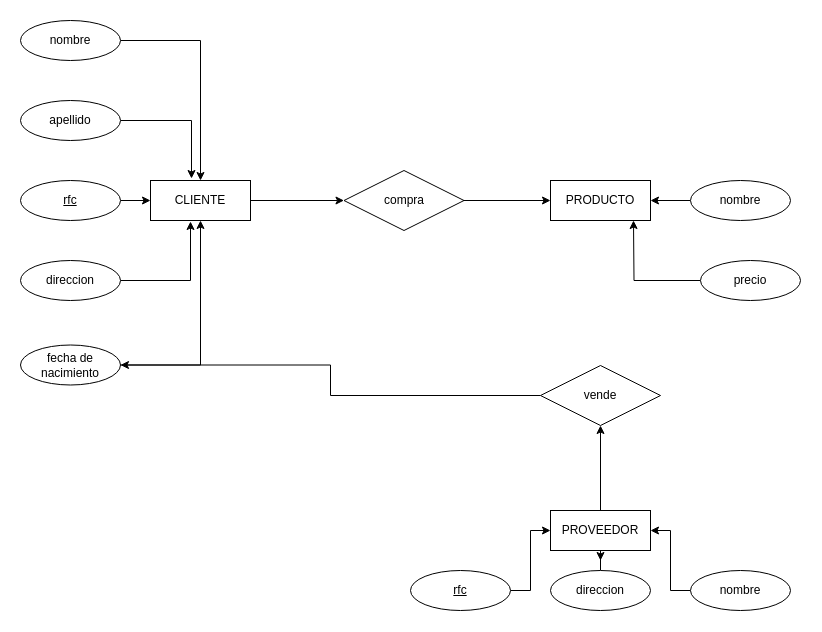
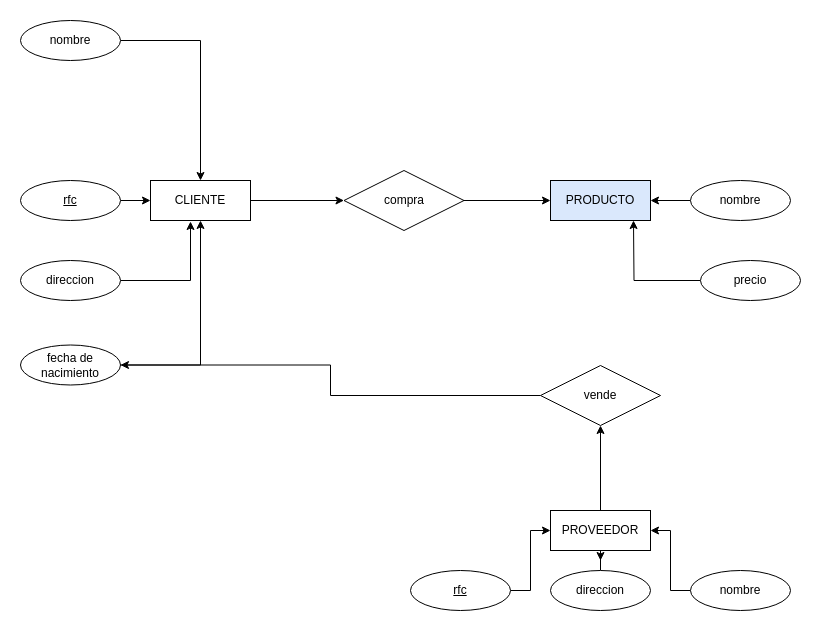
- <mxCell id="10" value="apellido" style="ellipse;whiteSpace=wrap;html=1;align=center;" vertex="1" parent="1"><mxGeometry x="20" y="100" width="100" height="40" as="geometry" /></mxCell>
- <mxCell id="9" style="edgeStyle=orthogonalEdgeStyle;rounded=0;orthogonalLoop=1;jettySize=auto;html=1;entryX=0.41;entryY=-0.05;entryDx=0;entryDy=0;entryPerimeter=0;" edge="1" parent="1" source="10" target="3"><mxGeometry relative="1" as="geometry" /></mxCell>
- <mxCell id="4" value="PRODUCTO" style="whiteSpace=wrap;html=1;align=center;" vertex="1" parent="1"><mxGeometry x="550" y="180" width="100" height="40" as="geometry" /></mxCell>
+ <mxCell id="4" value="PRODUCTO" style="whiteSpace=wrap;html=1;align=center;fillColor=#dae8fc;" vertex="1" parent="1"><mxGeometry x="550" y="180" width="100" height="40" as="geometry" /></mxCell>
